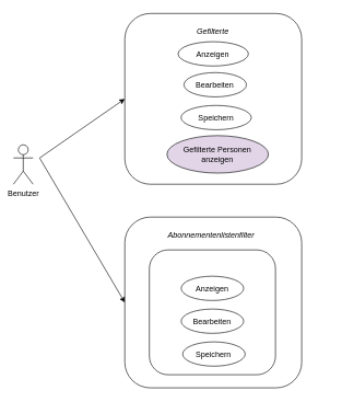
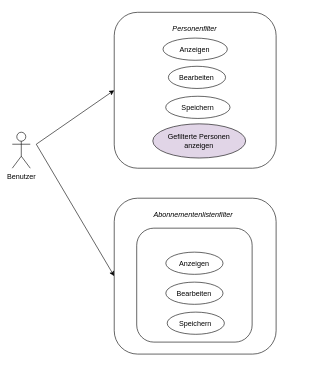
- <mxCell id="14" value="Gefilterte" style="text;html=1;align=center;verticalAlign=middle;whiteSpace=wrap;rounded=0;fontStyle=2" parent="12" vertex="1"><mxGeometry x="96.429" width="77.143" height="33" as="geometry" /></mxCell>
+ <mxCell id="14" value="Personenfilter" style="text;html=1;align=center;verticalAlign=middle;whiteSpace=wrap;rounded=0;fontStyle=2" parent="12" vertex="1"><mxGeometry x="96.429" width="77.143" height="33" as="geometry" /></mxCell>
